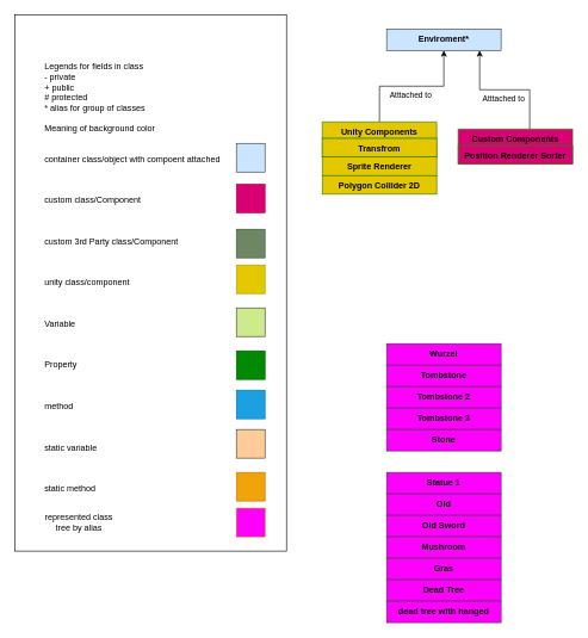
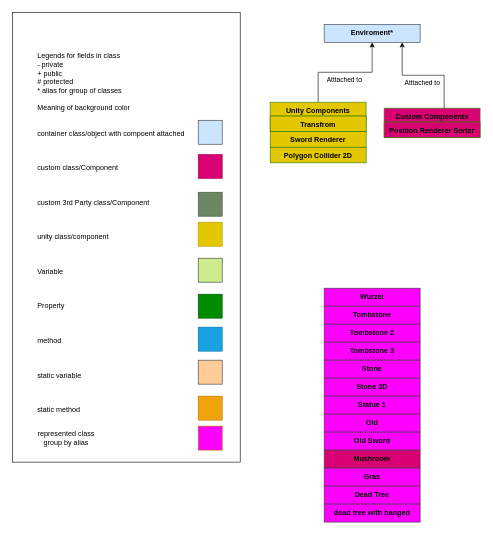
- <mxCell id="19" value="Sprite Renderer" style="text;strokeColor=#2D7600;fillColor=#E3C800;align=center;verticalAlign=top;spacingLeft=4;spacingRight=4;overflow=hidden;rotatable=0;points=[[0,0.5],[1,0.5]];portConstraint=eastwest;fontColor=#000000;fontStyle=1" parent="1" vertex="1"><mxGeometry x="450" y="219" width="160" height="26" as="geometry" /></mxCell>
+ <mxCell id="19" value="Sword Renderer" style="text;strokeColor=#2D7600;fillColor=#E3C800;align=center;verticalAlign=top;spacingLeft=4;spacingRight=4;overflow=hidden;rotatable=0;points=[[0,0.5],[1,0.5]];portConstraint=eastwest;fontColor=#000000;fontStyle=1" parent="1" vertex="1"><mxGeometry x="450" y="219" width="160" height="26" as="geometry" /></mxCell>
+ <mxCell id="29" value="Stone 3D" style="rounded=0;whiteSpace=wrap;html=1;fontColor=#000000;align=center;strokeColor=#36393d;fontStyle=1;fillColor=#FF00FF;" parent="1" vertex="1"><mxGeometry x="540" y="630" width="160" height="30" as="geometry" /></mxCell>
- <mxCell id="22" value="represented class tree by alias" style="rounded=0;whiteSpace=wrap;html=1;fillColor=none;strokeColor=none;" parent="1" vertex="1"><mxGeometry x="50" y="700" width="120" height="60" as="geometry" /></mxCell>
+ <mxCell id="22" value="represented class group by alias" style="rounded=0;whiteSpace=wrap;html=1;fillColor=none;strokeColor=none;" parent="1" vertex="1"><mxGeometry x="50" y="700" width="120" height="60" as="geometry" /></mxCell>
- <mxCell id="33" value="Mushroom" style="rounded=0;whiteSpace=wrap;html=1;fontColor=#000000;align=center;strokeColor=#36393d;fontStyle=1;fillColor=#FF00FF;" parent="1" vertex="1"><mxGeometry x="540" y="750" width="160" height="30" as="geometry" /></mxCell>
+ <mxCell id="33" value="Mushroom" style="rounded=0;whiteSpace=wrap;html=1;fontColor=#000000;align=center;strokeColor=#36393d;fontStyle=1;fillColor=#d80073;" parent="1" vertex="1"><mxGeometry x="540" y="750" width="160" height="30" as="geometry" /></mxCell>
